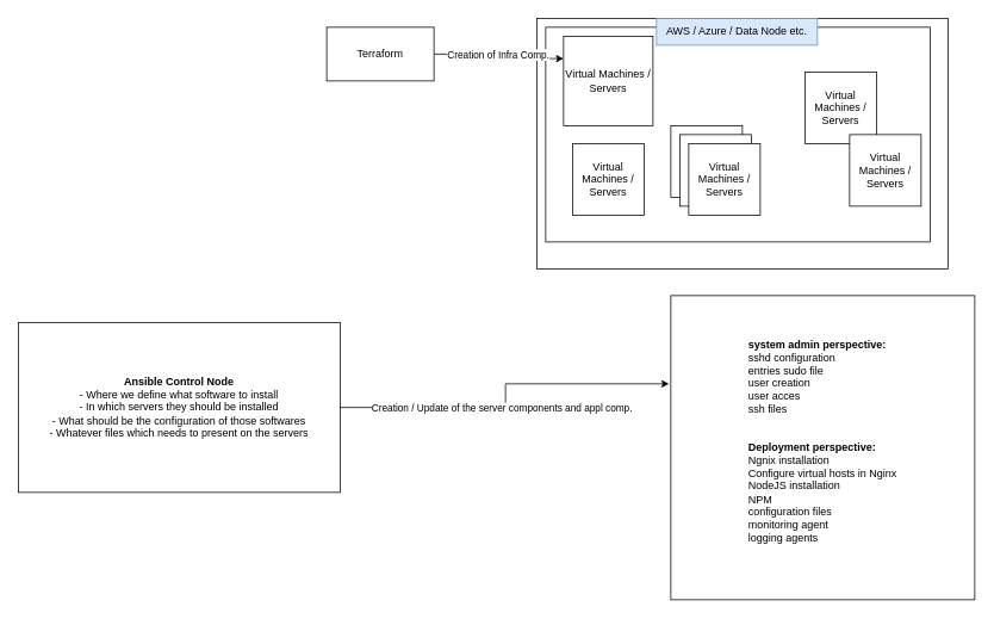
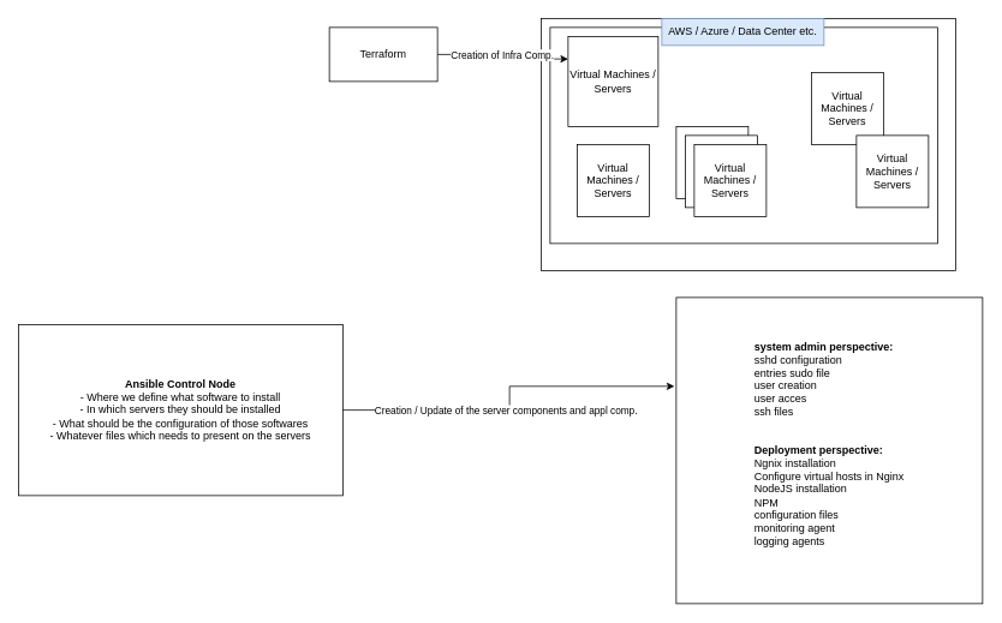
- <mxCell id="4" value="AWS / Azure / Data Node etc." style="text;html=1;align=center;verticalAlign=middle;whiteSpace=wrap;rounded=0;fillColor=#dae8fc;strokeColor=#6c8ebf;" vertex="1" parent="1"><mxGeometry x="734" y="20" width="180" height="30" as="geometry" /></mxCell>
+ <mxCell id="4" value="AWS / Azure / Data Center etc." style="text;html=1;align=center;verticalAlign=middle;whiteSpace=wrap;rounded=0;fillColor=#dae8fc;strokeColor=#6c8ebf;" vertex="1" parent="1"><mxGeometry x="734" y="20" width="180" height="30" as="geometry" /></mxCell>
